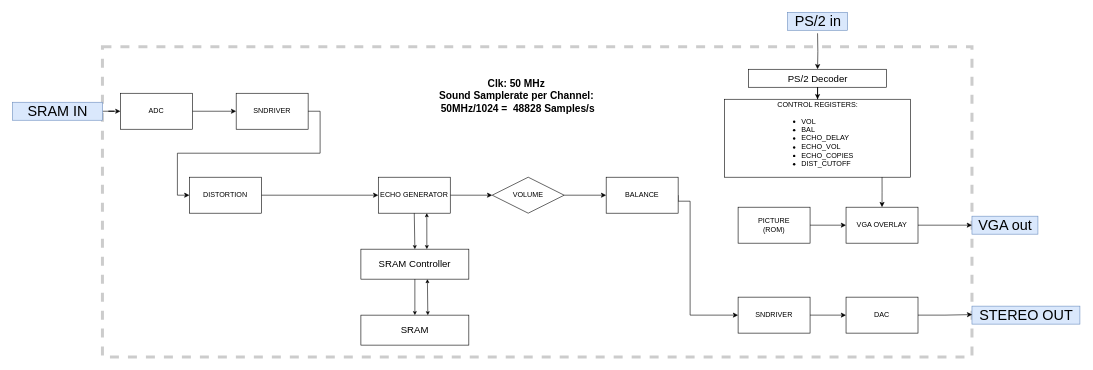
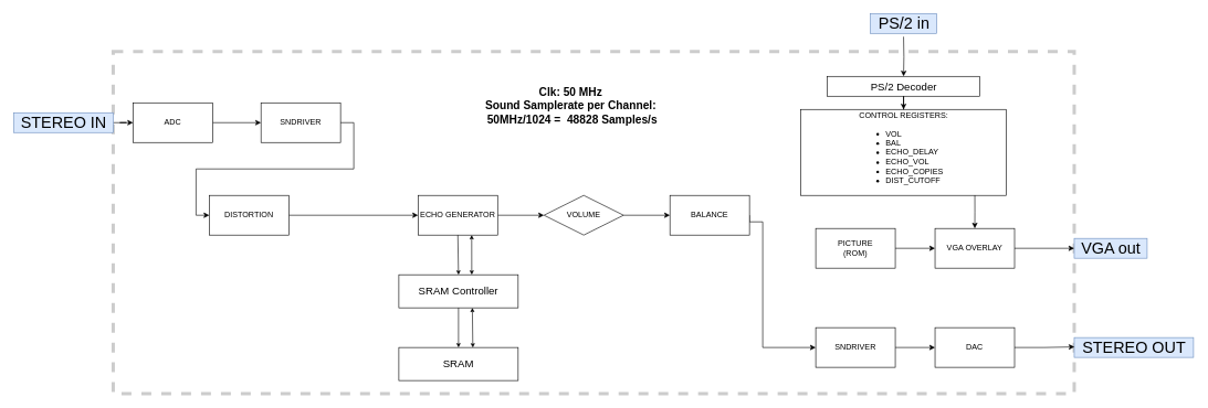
- <mxCell id="6" value="&lt;span&gt;&lt;font style=&quot;font-size: 24px&quot;&gt;SRAM IN&lt;/font&gt;&lt;br&gt;&lt;/span&gt;" style="text;html=1;align=center;verticalAlign=middle;resizable=0;points=[];autosize=1;fillColor=#dae8fc;strokeColor=#6c8ebf;imageWidth=24;imageHeight=24;spacing=4;" parent="1" vertex="1"><mxGeometry x="20" y="170" width="150" height="30" as="geometry" /></mxCell>
+ <mxCell id="6" value="&lt;span&gt;&lt;font style=&quot;font-size: 24px&quot;&gt;STEREO IN&lt;/font&gt;&lt;br&gt;&lt;/span&gt;" style="text;html=1;align=center;verticalAlign=middle;resizable=0;points=[];autosize=1;fillColor=#dae8fc;strokeColor=#6c8ebf;imageWidth=24;imageHeight=24;spacing=4;" parent="1" vertex="1"><mxGeometry x="20" y="170" width="150" height="30" as="geometry" /></mxCell>
